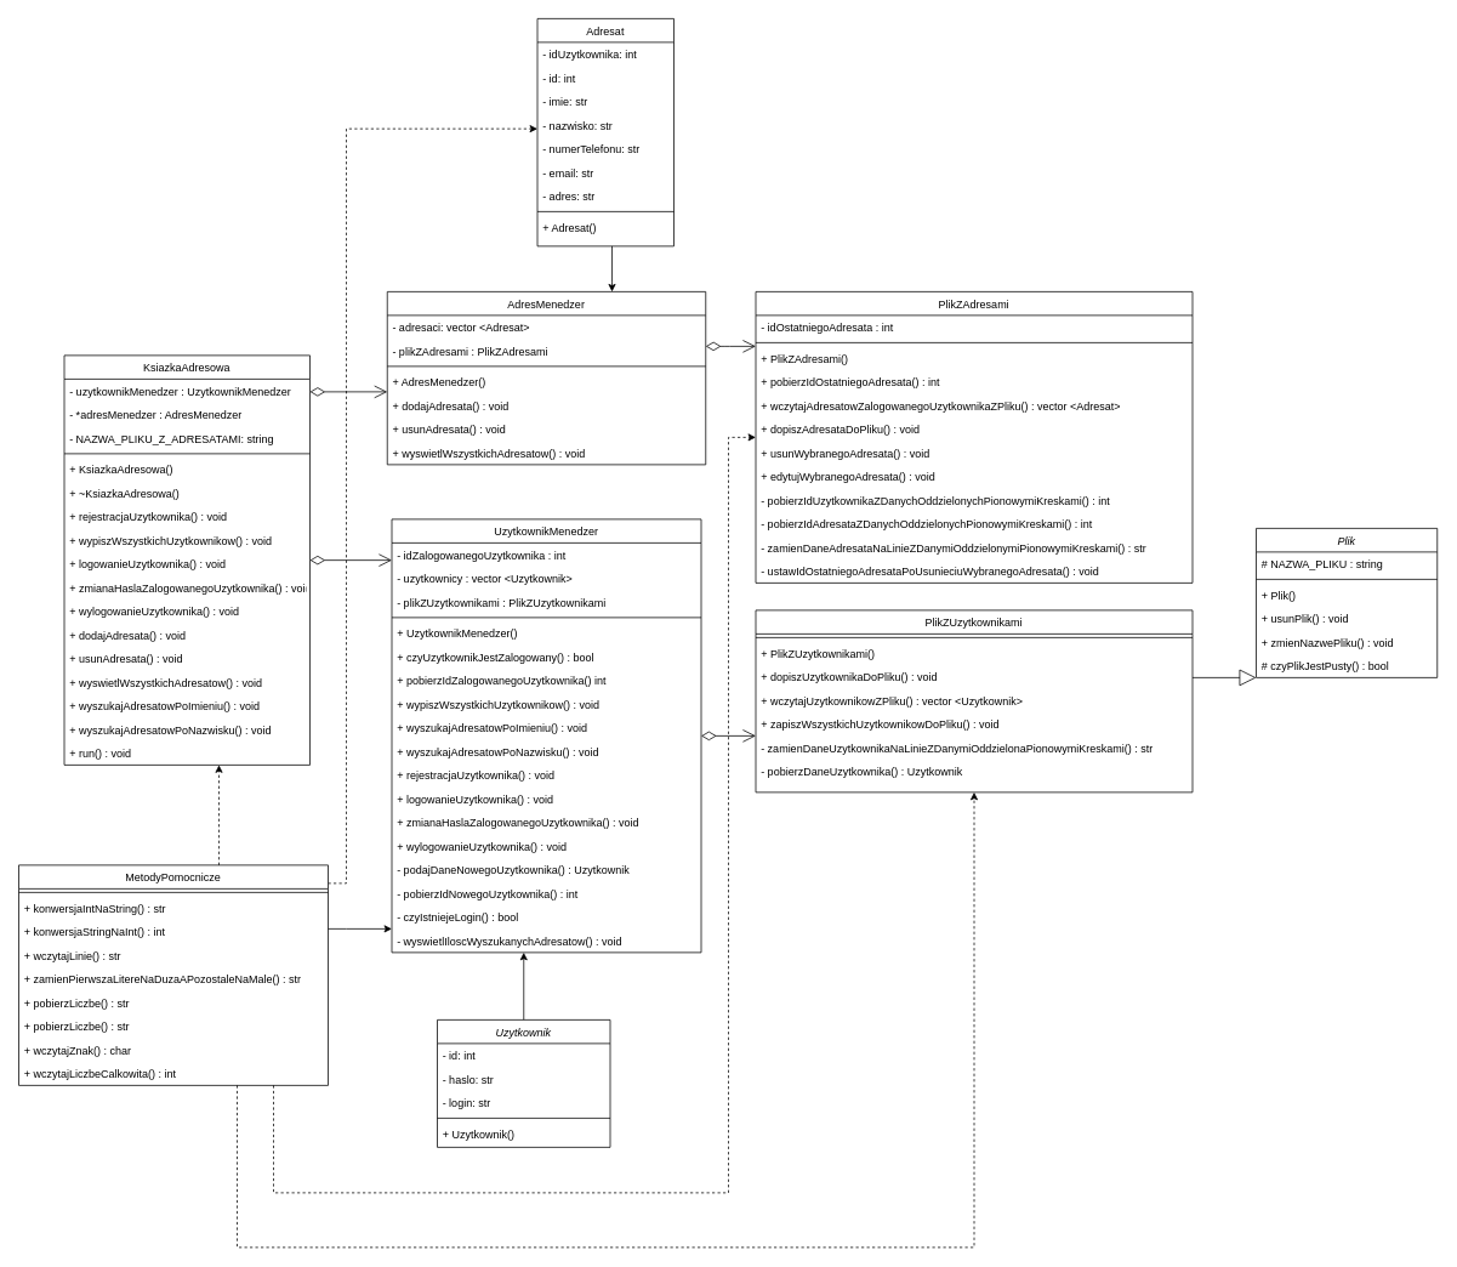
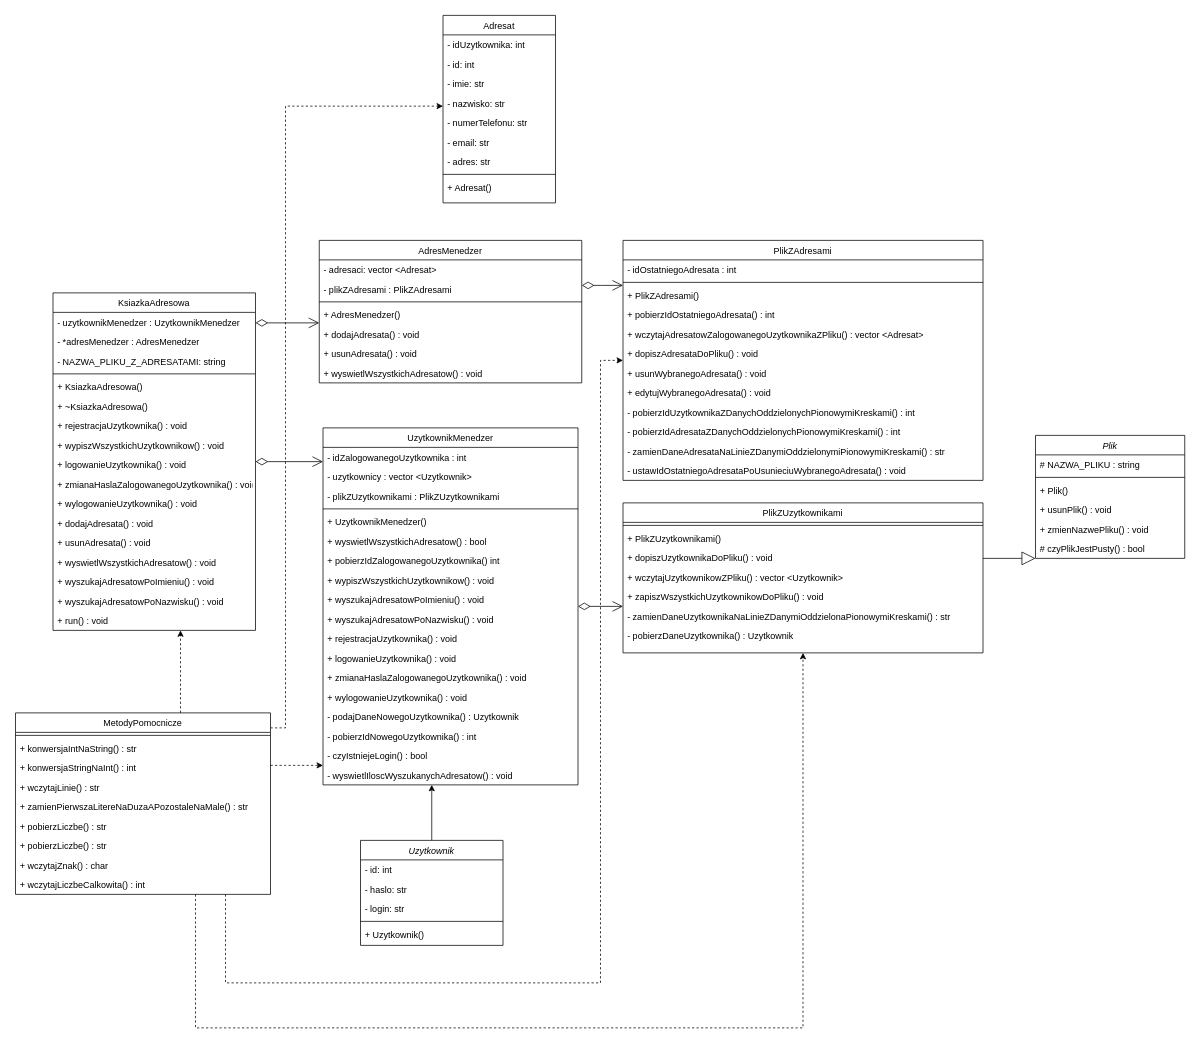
- <mxCell id="87" style="edgeStyle=orthogonalEdgeStyle;rounded=0;orthogonalLoop=1;jettySize=auto;html=1;" edge="1" parent="1" source="88" target="61"><mxGeometry relative="1" as="geometry"><Array as="points"><mxPoint x="672" y="310" /><mxPoint x="672" y="310" /></Array></mxGeometry></mxCell>
- <mxCell id="8" value="+ czyUzytkownikJestZalogowany() : bool" style="text;align=left;verticalAlign=top;spacingLeft=4;spacingRight=4;overflow=hidden;rotatable=0;points=[[0,0.5],[1,0.5]];portConstraint=eastwest;" parent="2" vertex="1"><mxGeometry y="138" width="340" height="26" as="geometry" /></mxCell>
+ <mxCell id="8" value="+ wyswietlWszystkichAdresatow() : bool" style="text;align=left;verticalAlign=top;spacingLeft=4;spacingRight=4;overflow=hidden;rotatable=0;points=[[0,0.5],[1,0.5]];portConstraint=eastwest;" parent="2" vertex="1"><mxGeometry y="138" width="340" height="26" as="geometry" /></mxCell>
- <mxCell id="110" style="edgeStyle=orthogonalEdgeStyle;rounded=0;orthogonalLoop=1;jettySize=auto;html=1;dashed=0;" edge="1" parent="1" source="29" target="2"><mxGeometry relative="1" as="geometry"><mxPoint x="160" y="240" as="sourcePoint" /><mxPoint x="965" y="1100" as="targetPoint" /><Array as="points"><mxPoint x="380" y="1020" /><mxPoint x="380" y="1020" /></Array></mxGeometry></mxCell>
+ <mxCell id="110" style="edgeStyle=orthogonalEdgeStyle;rounded=0;orthogonalLoop=1;jettySize=auto;html=1;dashed=1;" edge="1" parent="1" source="29" target="2"><mxGeometry relative="1" as="geometry"><mxPoint x="160" y="240" as="sourcePoint" /><mxPoint x="965" y="1100" as="targetPoint" /><Array as="points"><mxPoint x="380" y="1020" /><mxPoint x="380" y="1020" /></Array></mxGeometry></mxCell>
